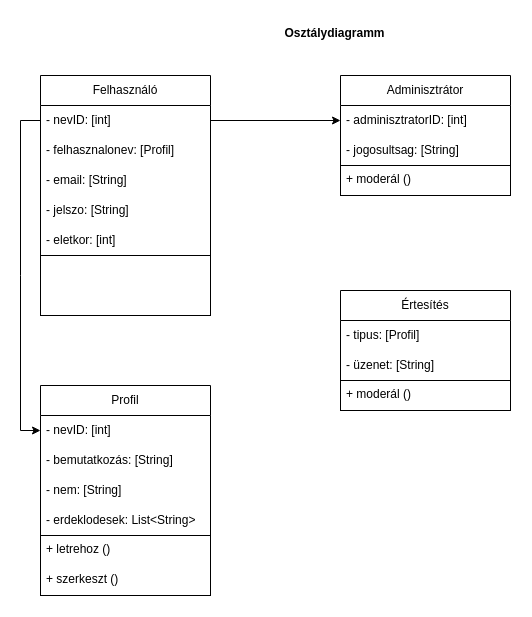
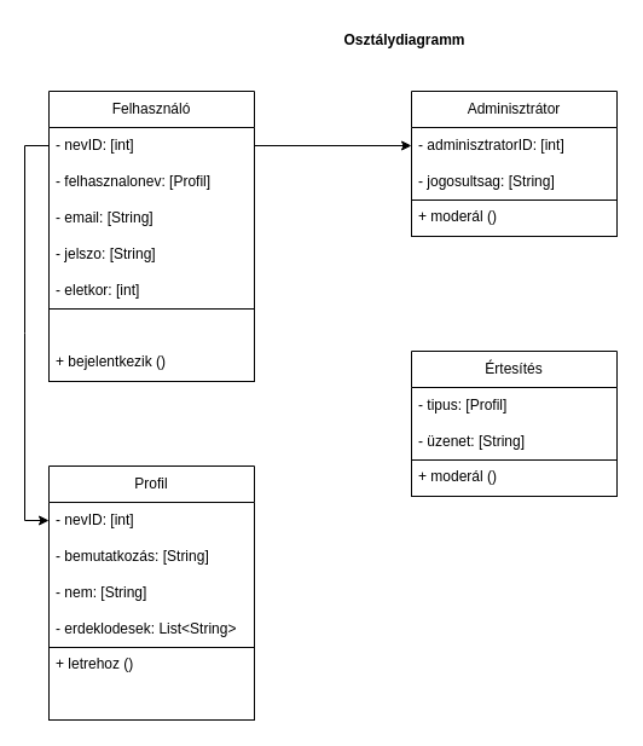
+ <mxCell id="16" value="+ bejelentkezik ()" style="text;strokeColor=none;fillColor=none;align=left;verticalAlign=top;spacingLeft=4;spacingRight=4;overflow=hidden;rotatable=0;points=[[0,0.5],[1,0.5]];portConstraint=eastwest;whiteSpace=wrap;html=1;" vertex="1" parent="1"><mxGeometry x="40" y="285" width="170" height="30" as="geometry" /></mxCell>
- <mxCell id="19" value="+ szerkeszt ()" style="text;strokeColor=none;fillColor=none;align=left;verticalAlign=top;spacingLeft=4;spacingRight=4;overflow=hidden;rotatable=0;points=[[0,0.5],[1,0.5]];portConstraint=eastwest;whiteSpace=wrap;html=1;" vertex="1" parent="1"><mxGeometry x="40" y="565" width="170" height="30" as="geometry" /></mxCell>
